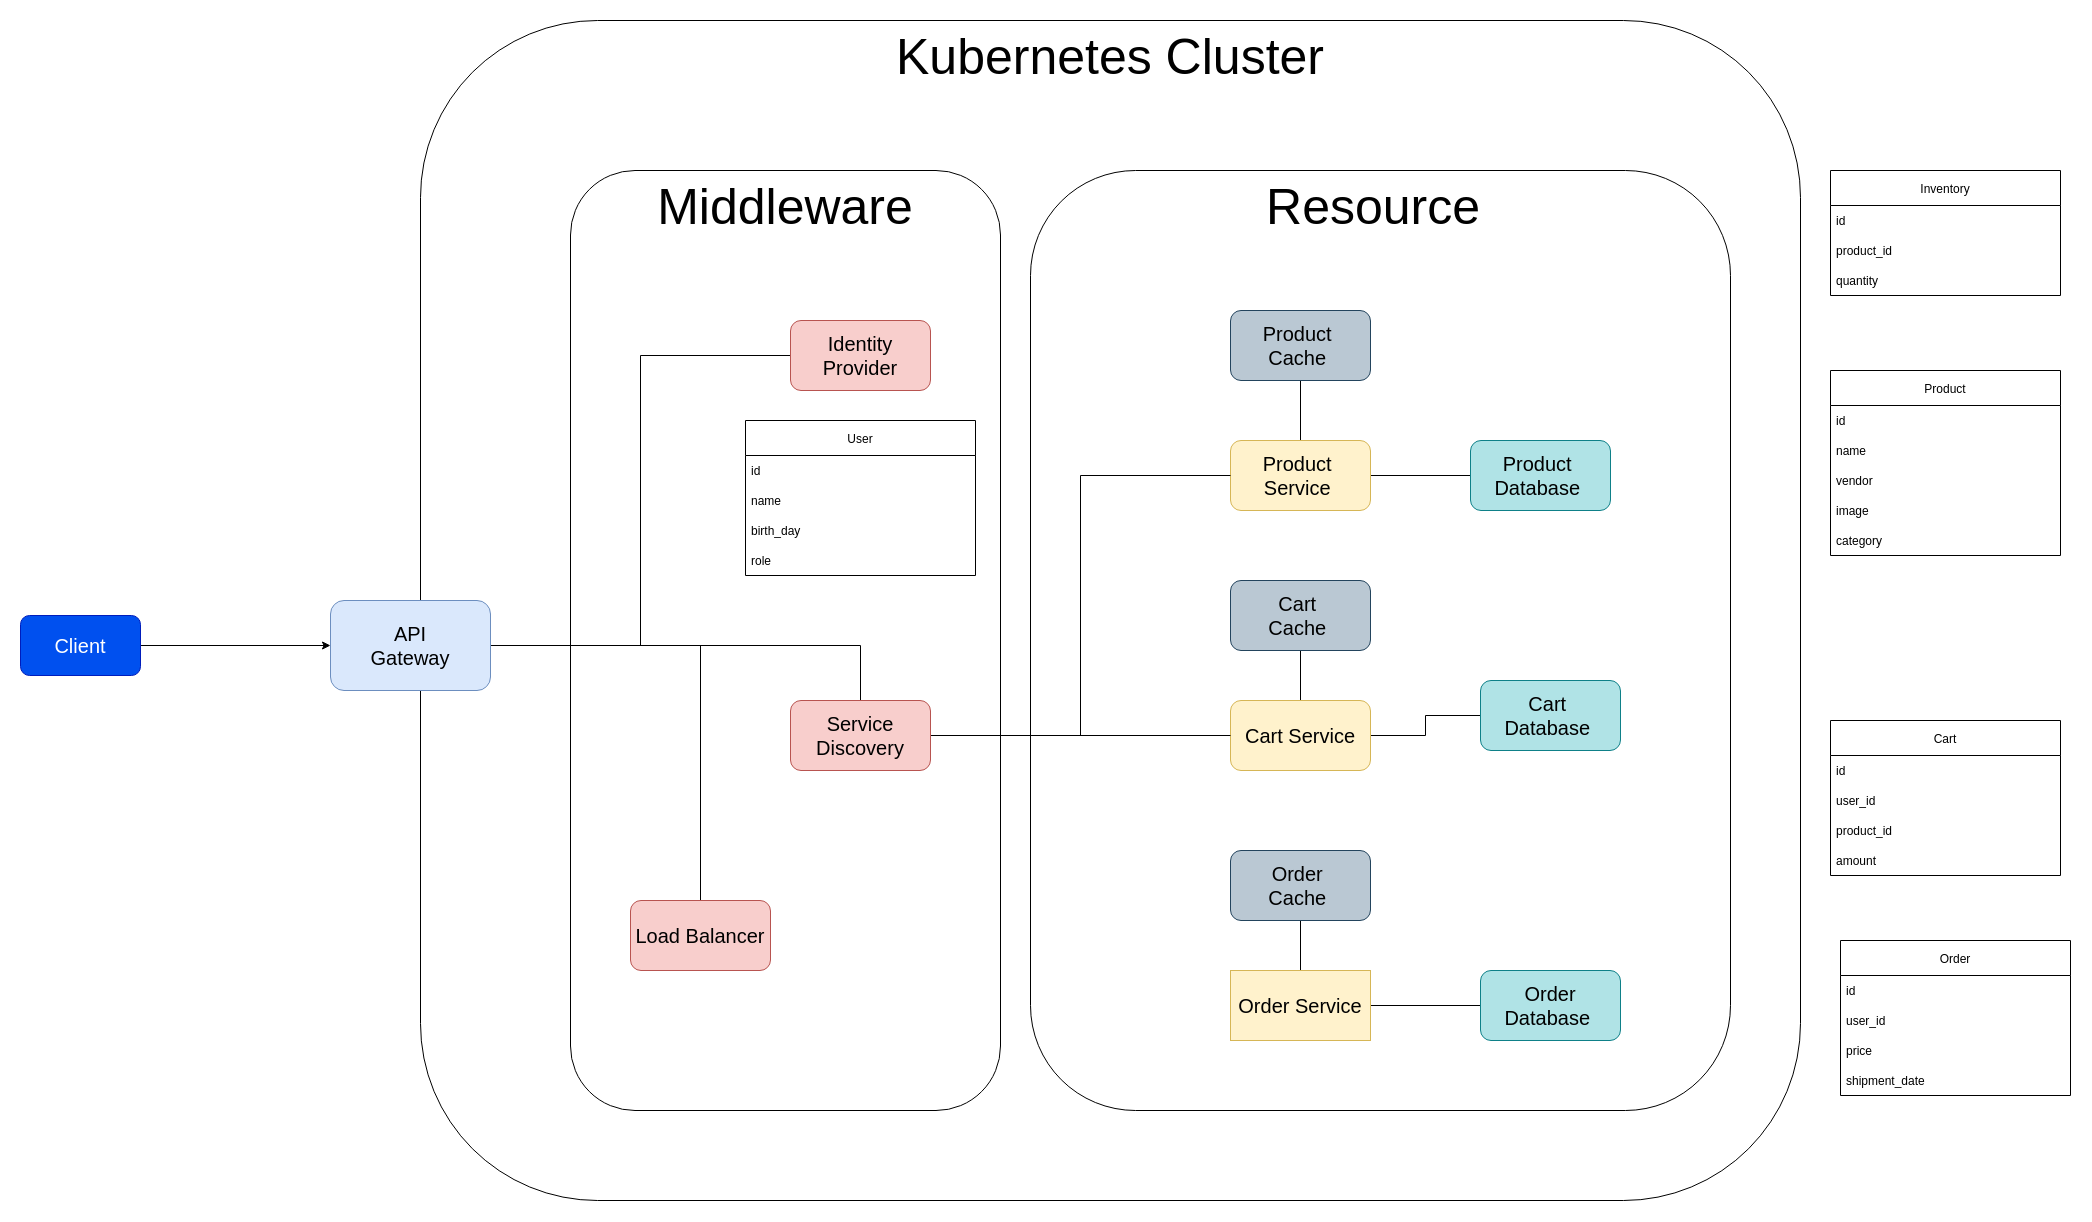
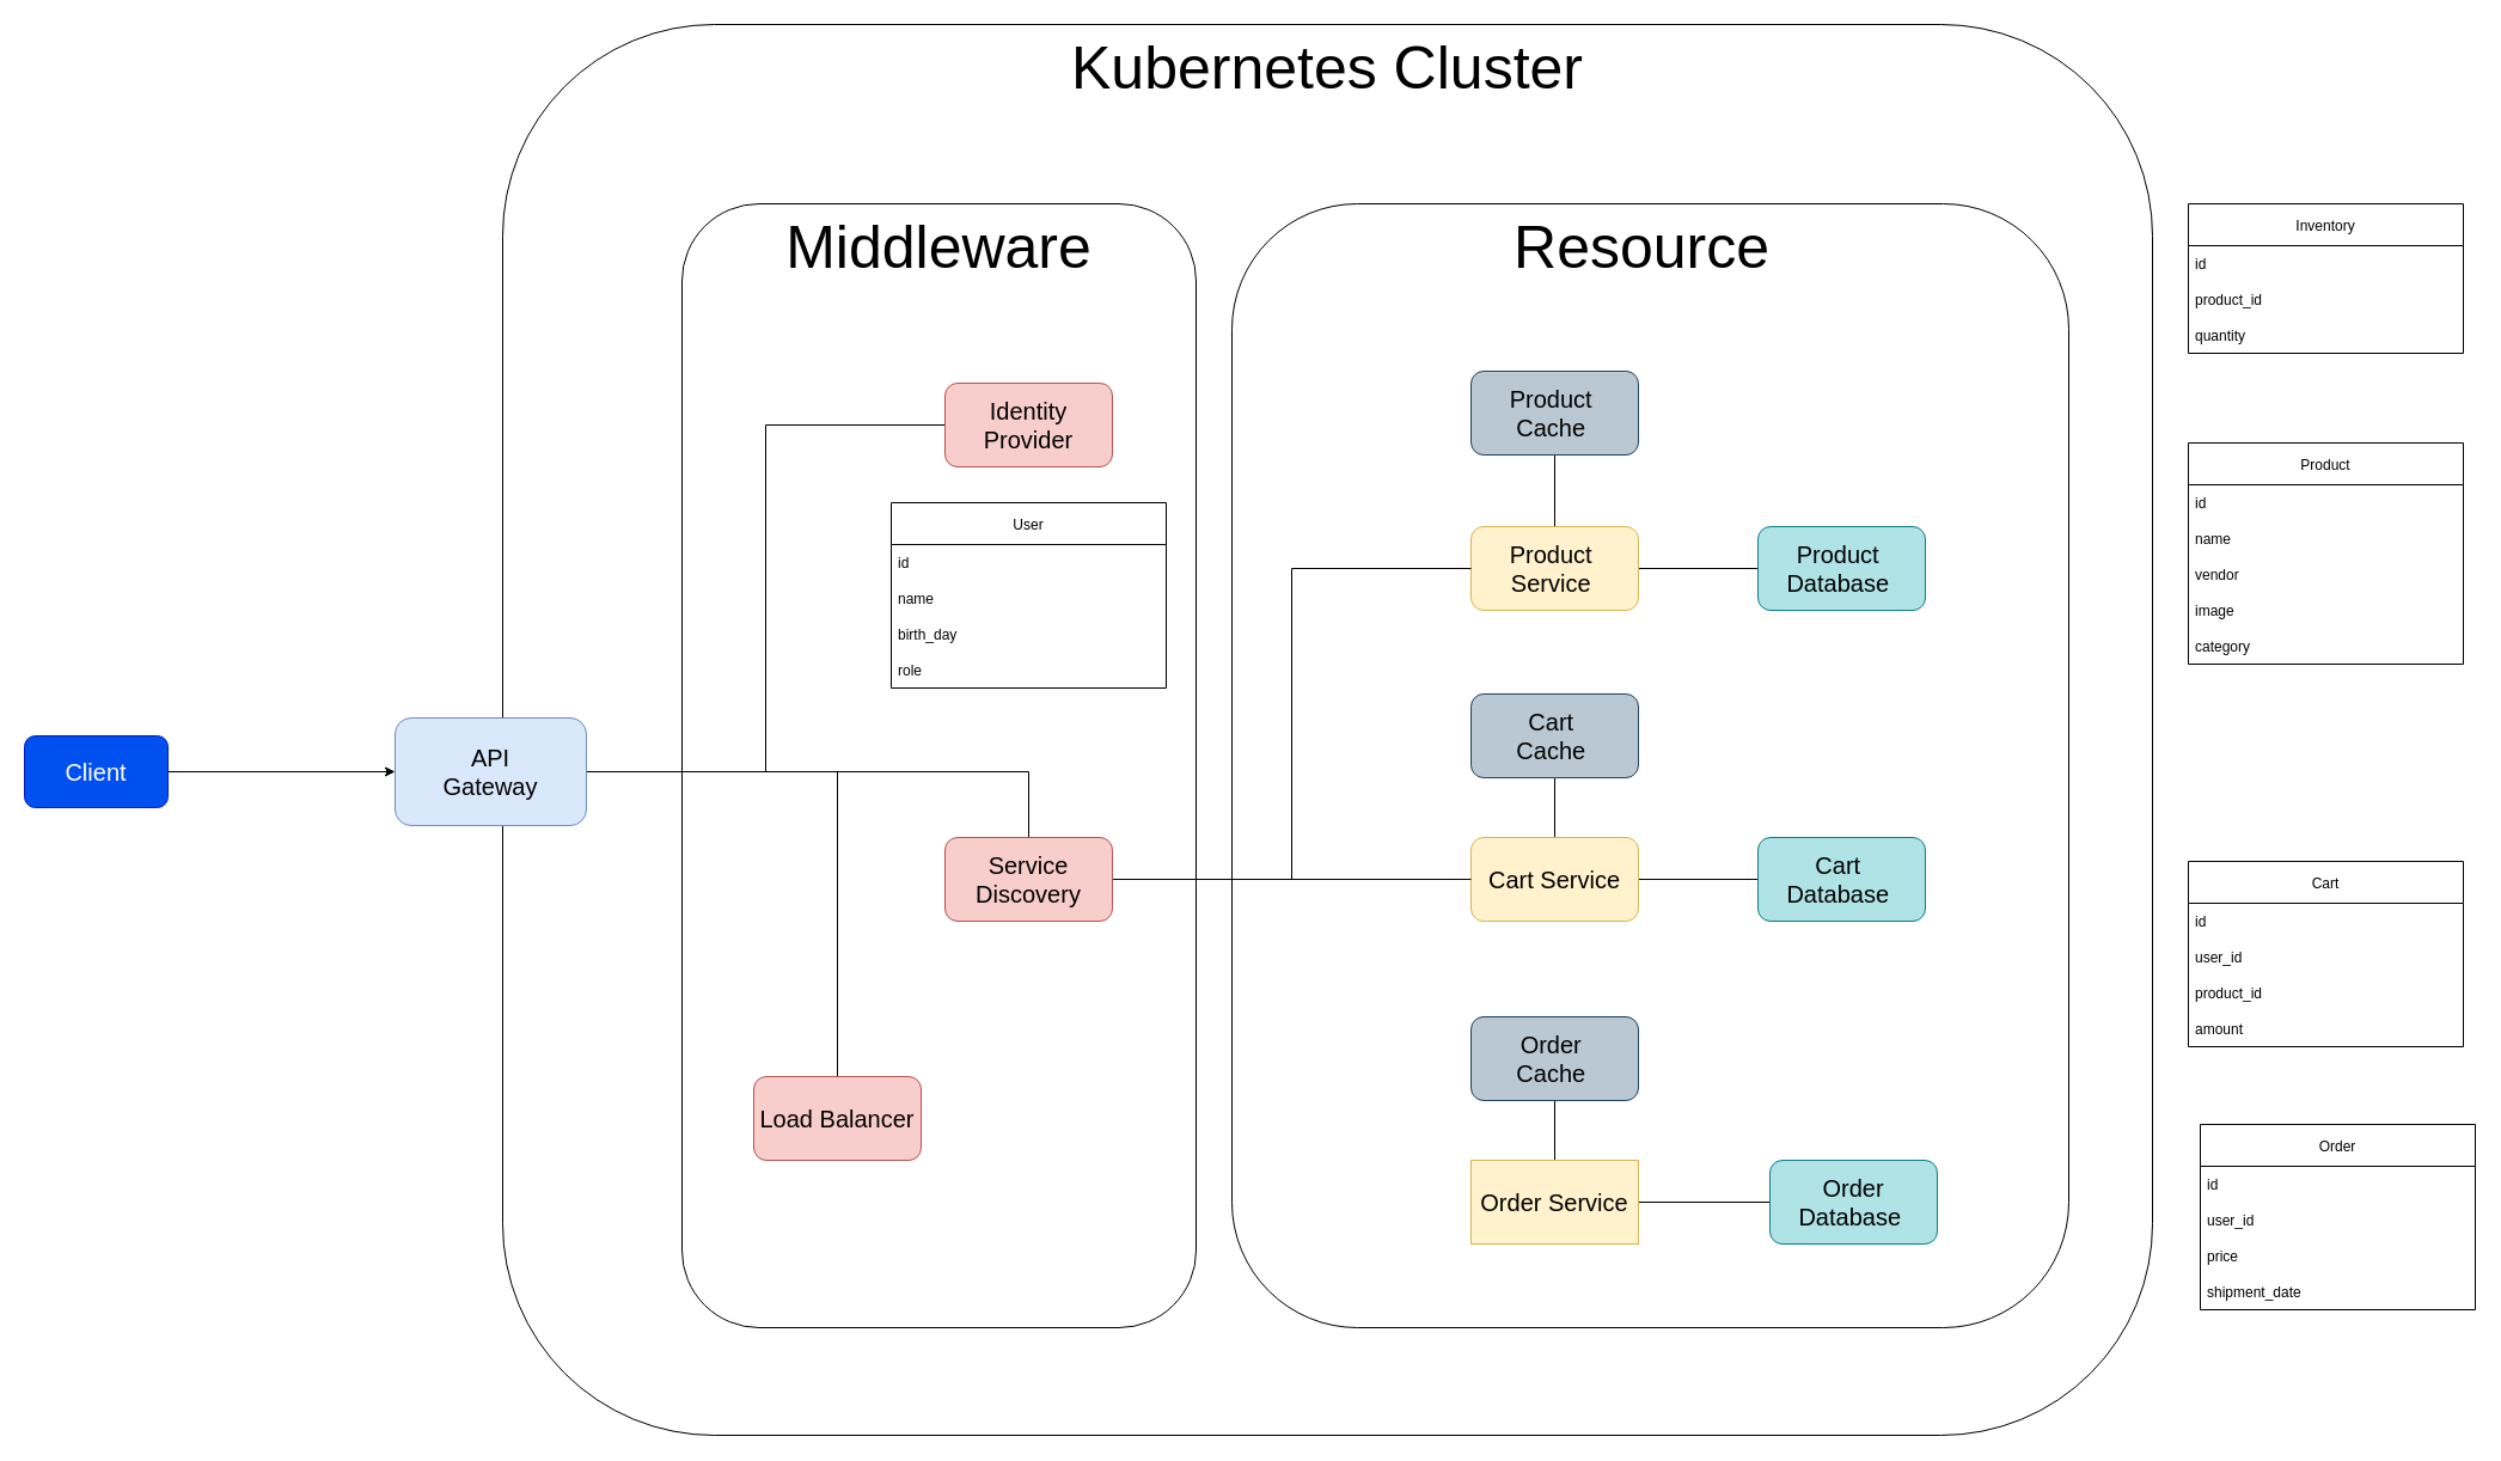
- <mxCell id="27" value="Cart&amp;nbsp;&lt;br&gt;Database&amp;nbsp;" style="rounded=1;whiteSpace=wrap;html=1;fontSize=20;fillColor=#b0e3e6;strokeColor=#0e8088;" parent="1" vertex="1"><mxGeometry x="1480" y="680" width="140" height="70" as="geometry" /></mxCell>
+ <mxCell id="27" value="Cart&amp;nbsp;&lt;br&gt;Database&amp;nbsp;" style="rounded=1;whiteSpace=wrap;html=1;fontSize=20;fillColor=#b0e3e6;strokeColor=#0e8088;" parent="1" vertex="1"><mxGeometry x="1470" y="700" width="140" height="70" as="geometry" /></mxCell>
